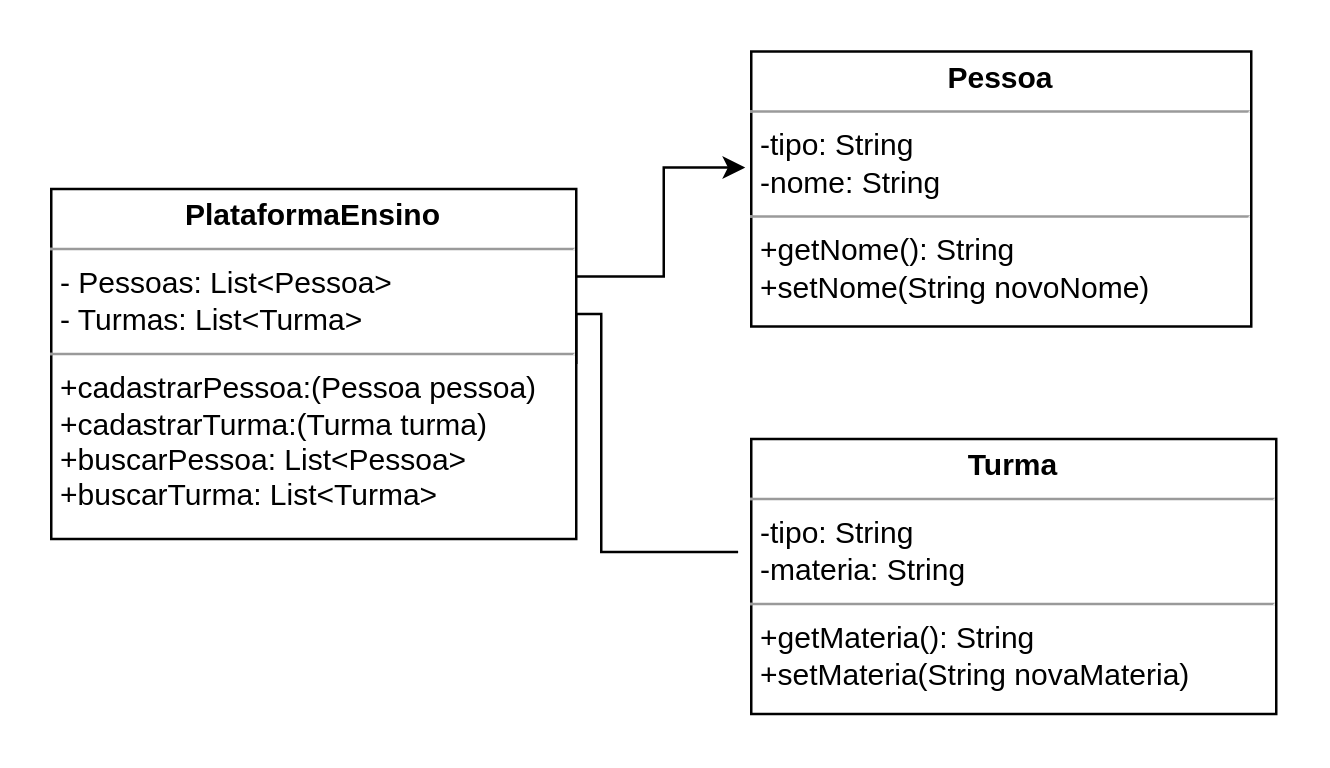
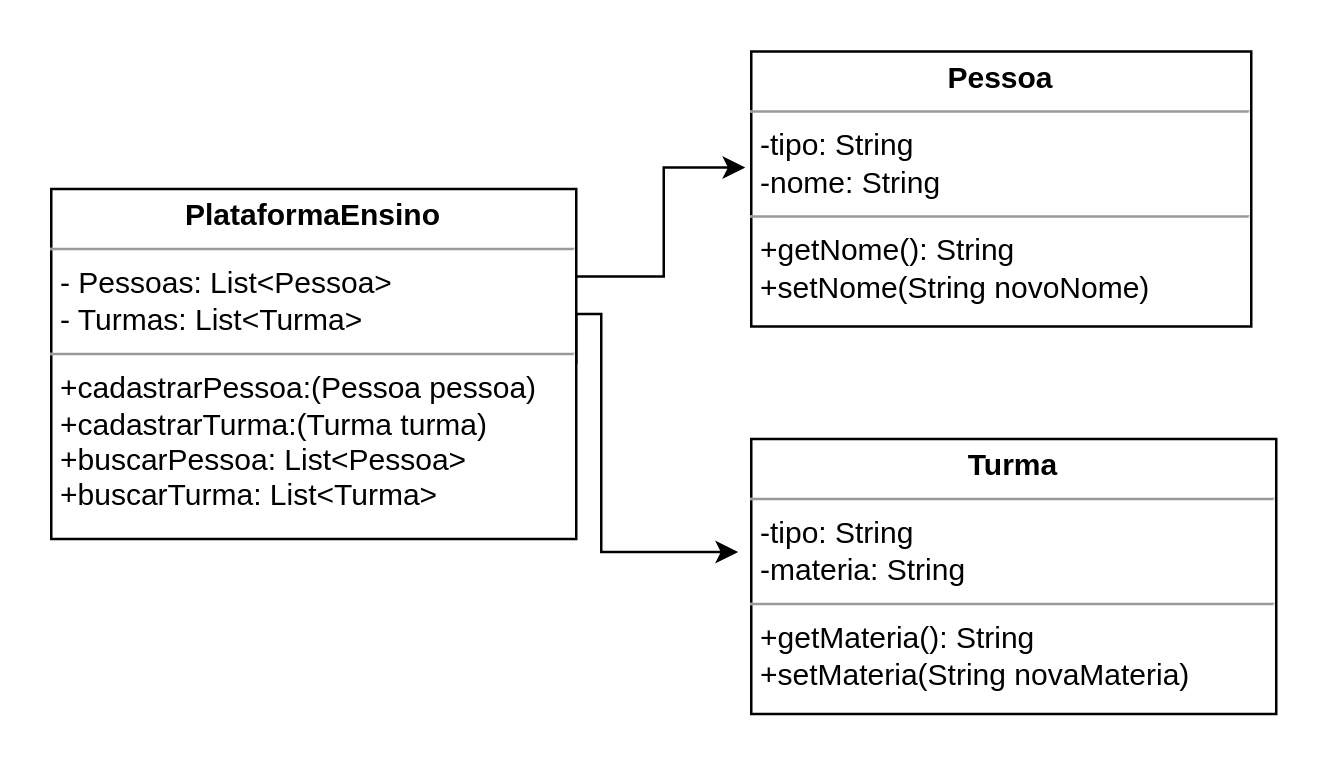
- <mxCell id="3" style="edgeStyle=orthogonalEdgeStyle;rounded=0;orthogonalLoop=1;jettySize=auto;html=1;exitX=1;exitY=0.5;exitDx=0;exitDy=0;entryX=-0.025;entryY=0.411;entryDx=0;entryDy=0;entryPerimeter=0;endArrow=none;" parent="1" source="4" target="6" edge="1"><mxGeometry relative="1" as="geometry"><Array as="points"><mxPoint x="180" y="125" /><mxPoint x="240" y="125" /><mxPoint x="240" y="212" /></Array></mxGeometry></mxCell>
+ <mxCell id="3" style="edgeStyle=orthogonalEdgeStyle;rounded=0;orthogonalLoop=1;jettySize=auto;html=1;exitX=1;exitY=0.5;exitDx=0;exitDy=0;entryX=-0.025;entryY=0.411;entryDx=0;entryDy=0;entryPerimeter=0;" parent="1" source="4" target="6" edge="1"><mxGeometry relative="1" as="geometry"><Array as="points"><mxPoint x="180" y="125" /><mxPoint x="240" y="125" /><mxPoint x="240" y="212" /></Array></mxGeometry></mxCell>
